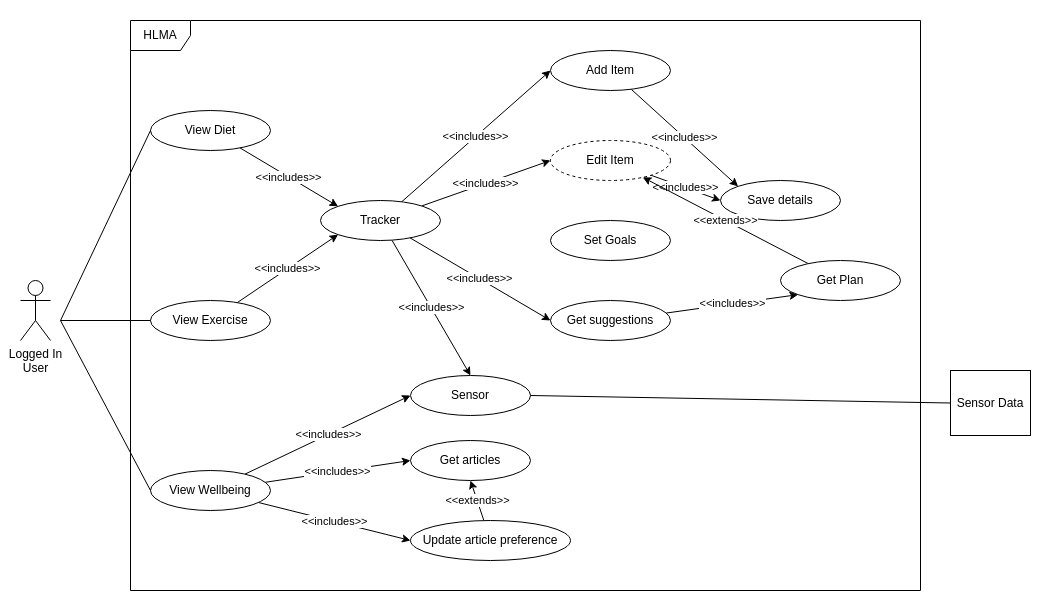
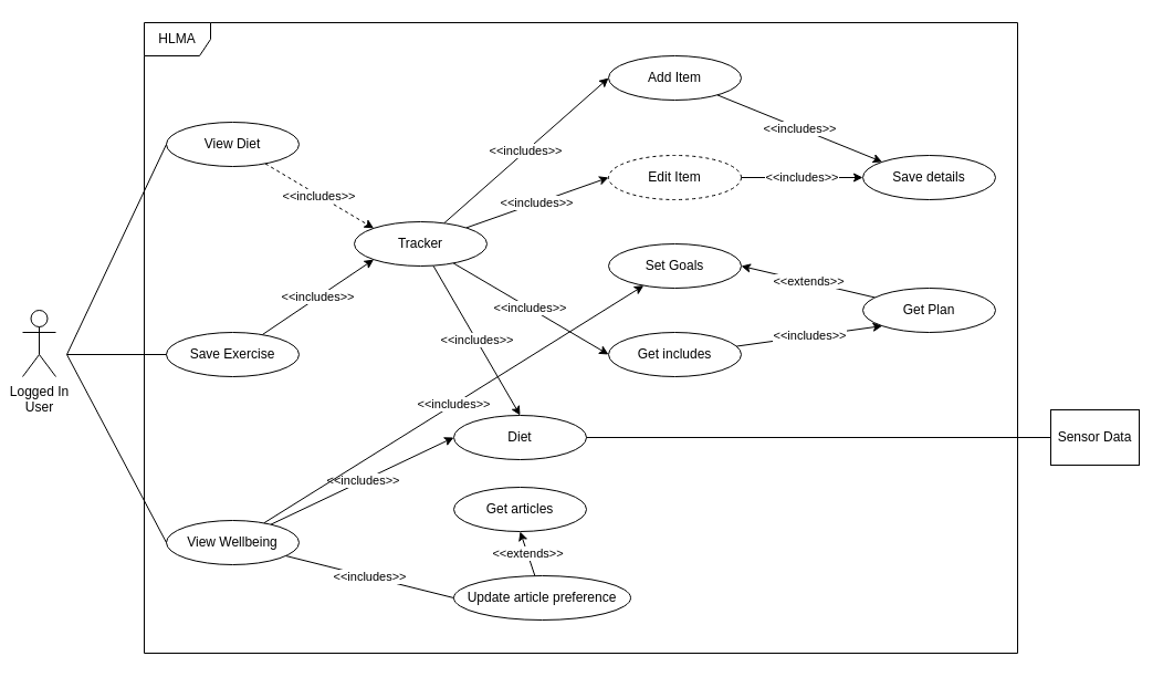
- <mxCell id="4" value="&amp;lt;&amp;lt;includes&amp;gt;&amp;gt;" style="rounded=0;orthogonalLoop=1;jettySize=auto;html=1;entryX=0;entryY=0;entryDx=0;entryDy=0;endArrow=classic;endFill=1;" edge="1" parent="1" source="5" target="29"><mxGeometry relative="1" as="geometry" /></mxCell>
+ <mxCell id="4" value="&amp;lt;&amp;lt;includes&amp;gt;&amp;gt;" style="rounded=0;orthogonalLoop=1;jettySize=auto;html=1;entryX=0;entryY=0;entryDx=0;entryDy=0;endArrow=classic;endFill=1;dashed=1;" edge="1" parent="1" source="5" target="29"><mxGeometry relative="1" as="geometry" /></mxCell>
- <mxCell id="10" value="Save details" style="ellipse;whiteSpace=wrap;html=1;" vertex="1" parent="1"><mxGeometry x="720" y="180" width="120" height="40" as="geometry" /></mxCell>
+ <mxCell id="10" value="Save details" style="ellipse;whiteSpace=wrap;html=1;" vertex="1" parent="1"><mxGeometry x="780" y="140" width="120" height="40" as="geometry" /></mxCell>
- <mxCell id="20" value="&amp;lt;&amp;lt;extends&amp;gt;&amp;gt;" style="edgeStyle=none;rounded=0;orthogonalLoop=1;jettySize=auto;html=1;endArrow=classic;endFill=1;" edge="1" parent="1" source="21" target="12"><mxGeometry relative="1" as="geometry" /></mxCell>
+ <mxCell id="20" value="&amp;lt;&amp;lt;extends&amp;gt;&amp;gt;" style="edgeStyle=none;rounded=0;orthogonalLoop=1;jettySize=auto;html=1;entryX=1;entryY=0.5;entryDx=0;entryDy=0;endArrow=classic;endFill=1;" edge="1" parent="1" source="21" target="17"><mxGeometry relative="1" as="geometry" /></mxCell>
- <mxCell id="7" value="View Exercise" style="ellipse;whiteSpace=wrap;html=1;" vertex="1" parent="1"><mxGeometry x="150" y="300" width="120" height="40" as="geometry" /></mxCell>
+ <mxCell id="7" value="Save Exercise" style="ellipse;whiteSpace=wrap;html=1;" vertex="1" parent="1"><mxGeometry x="150" y="300" width="120" height="40" as="geometry" /></mxCell>
- <mxCell id="19" value="Get suggestions" style="ellipse;whiteSpace=wrap;html=1;" vertex="1" parent="1"><mxGeometry x="550" y="300" width="120" height="40" as="geometry" /></mxCell>
+ <mxCell id="19" value="Get includes" style="ellipse;whiteSpace=wrap;html=1;" vertex="1" parent="1"><mxGeometry x="550" y="300" width="120" height="40" as="geometry" /></mxCell>
- <mxCell id="30" value="Sensor" style="ellipse;whiteSpace=wrap;html=1;" vertex="1" parent="1"><mxGeometry x="410" y="375" width="120" height="40" as="geometry" /></mxCell>
+ <mxCell id="30" value="Diet" style="ellipse;whiteSpace=wrap;html=1;" vertex="1" parent="1"><mxGeometry x="410" y="375" width="120" height="40" as="geometry" /></mxCell>
- <mxCell id="31" value="Sensor Data" style="rounded=0;whiteSpace=wrap;html=1;" vertex="1" parent="1"><mxGeometry x="950" y="370" width="80" height="65" as="geometry" /></mxCell>
+ <mxCell id="31" value="Sensor Data" style="rounded=0;whiteSpace=wrap;html=1;" vertex="1" parent="1"><mxGeometry x="950" y="370" width="80" height="50" as="geometry" /></mxCell>
- <mxCell id="14" value="&amp;lt;&amp;lt;includes&amp;gt;&amp;gt;" style="edgeStyle=none;rounded=0;orthogonalLoop=1;jettySize=auto;html=1;entryX=0;entryY=0.5;entryDx=0;entryDy=0;endArrow=classic;endFill=1;" edge="1" parent="1" source="16" target="22"><mxGeometry relative="1" as="geometry" /></mxCell>
+ <mxCell id="14" value="&amp;lt;&amp;lt;includes&amp;gt;&amp;gt;" style="edgeStyle=none;rounded=0;orthogonalLoop=1;jettySize=auto;html=1;endArrow=classic;endFill=1;" edge="1" parent="1" source="16" target="17"><mxGeometry relative="1" as="geometry" /></mxCell>
- <mxCell id="15" value="&amp;lt;&amp;lt;includes&amp;gt;&amp;gt;" style="edgeStyle=none;rounded=0;orthogonalLoop=1;jettySize=auto;html=1;entryX=0;entryY=0.5;entryDx=0;entryDy=0;endArrow=classic;endFill=1;" edge="1" parent="1" source="16" target="24"><mxGeometry relative="1" as="geometry" /></mxCell>
+ <mxCell id="15" value="&amp;lt;&amp;lt;includes&amp;gt;&amp;gt;" style="edgeStyle=none;rounded=0;orthogonalLoop=1;jettySize=auto;html=1;entryX=0;entryY=0.5;entryDx=0;entryDy=0;endArrow=none;endFill=1;" edge="1" parent="1" source="16" target="24"><mxGeometry relative="1" as="geometry" /></mxCell>
